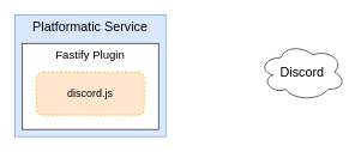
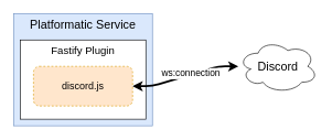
+ <mxCell id="6" style="edgeStyle=entityRelationEdgeStyle;html=1;strokeWidth=3;fontSize=18;startArrow=classic;startFill=1;" edge="1" parent="1" source="5" target="2"><mxGeometry relative="1" as="geometry" /></mxCell>
+ <mxCell id="7" value="ws:connection" style="edgeLabel;html=1;align=center;verticalAlign=middle;resizable=0;points=[];fontSize=14;" vertex="1" connectable="0" parent="6"><mxGeometry x="0.101" y="2" relative="1" as="geometry"><mxPoint as="offset" /></mxGeometry></mxCell>
